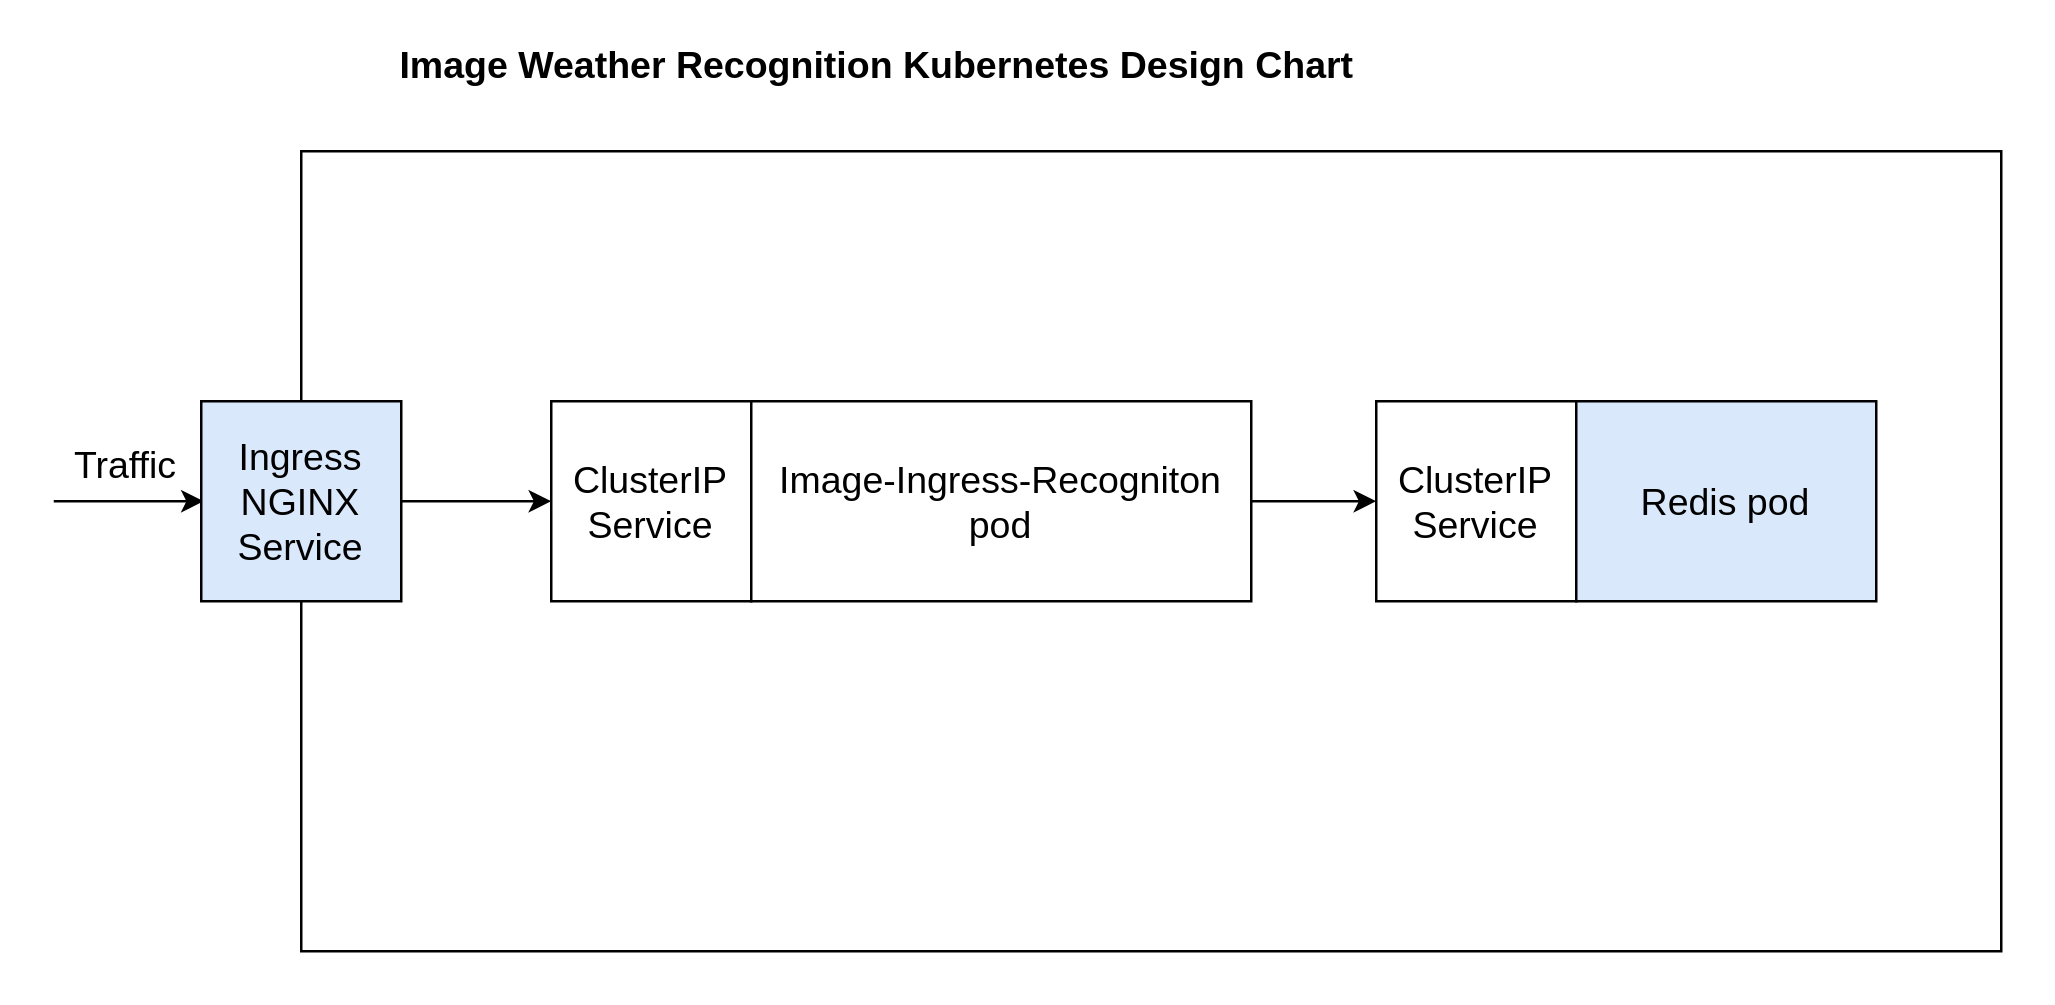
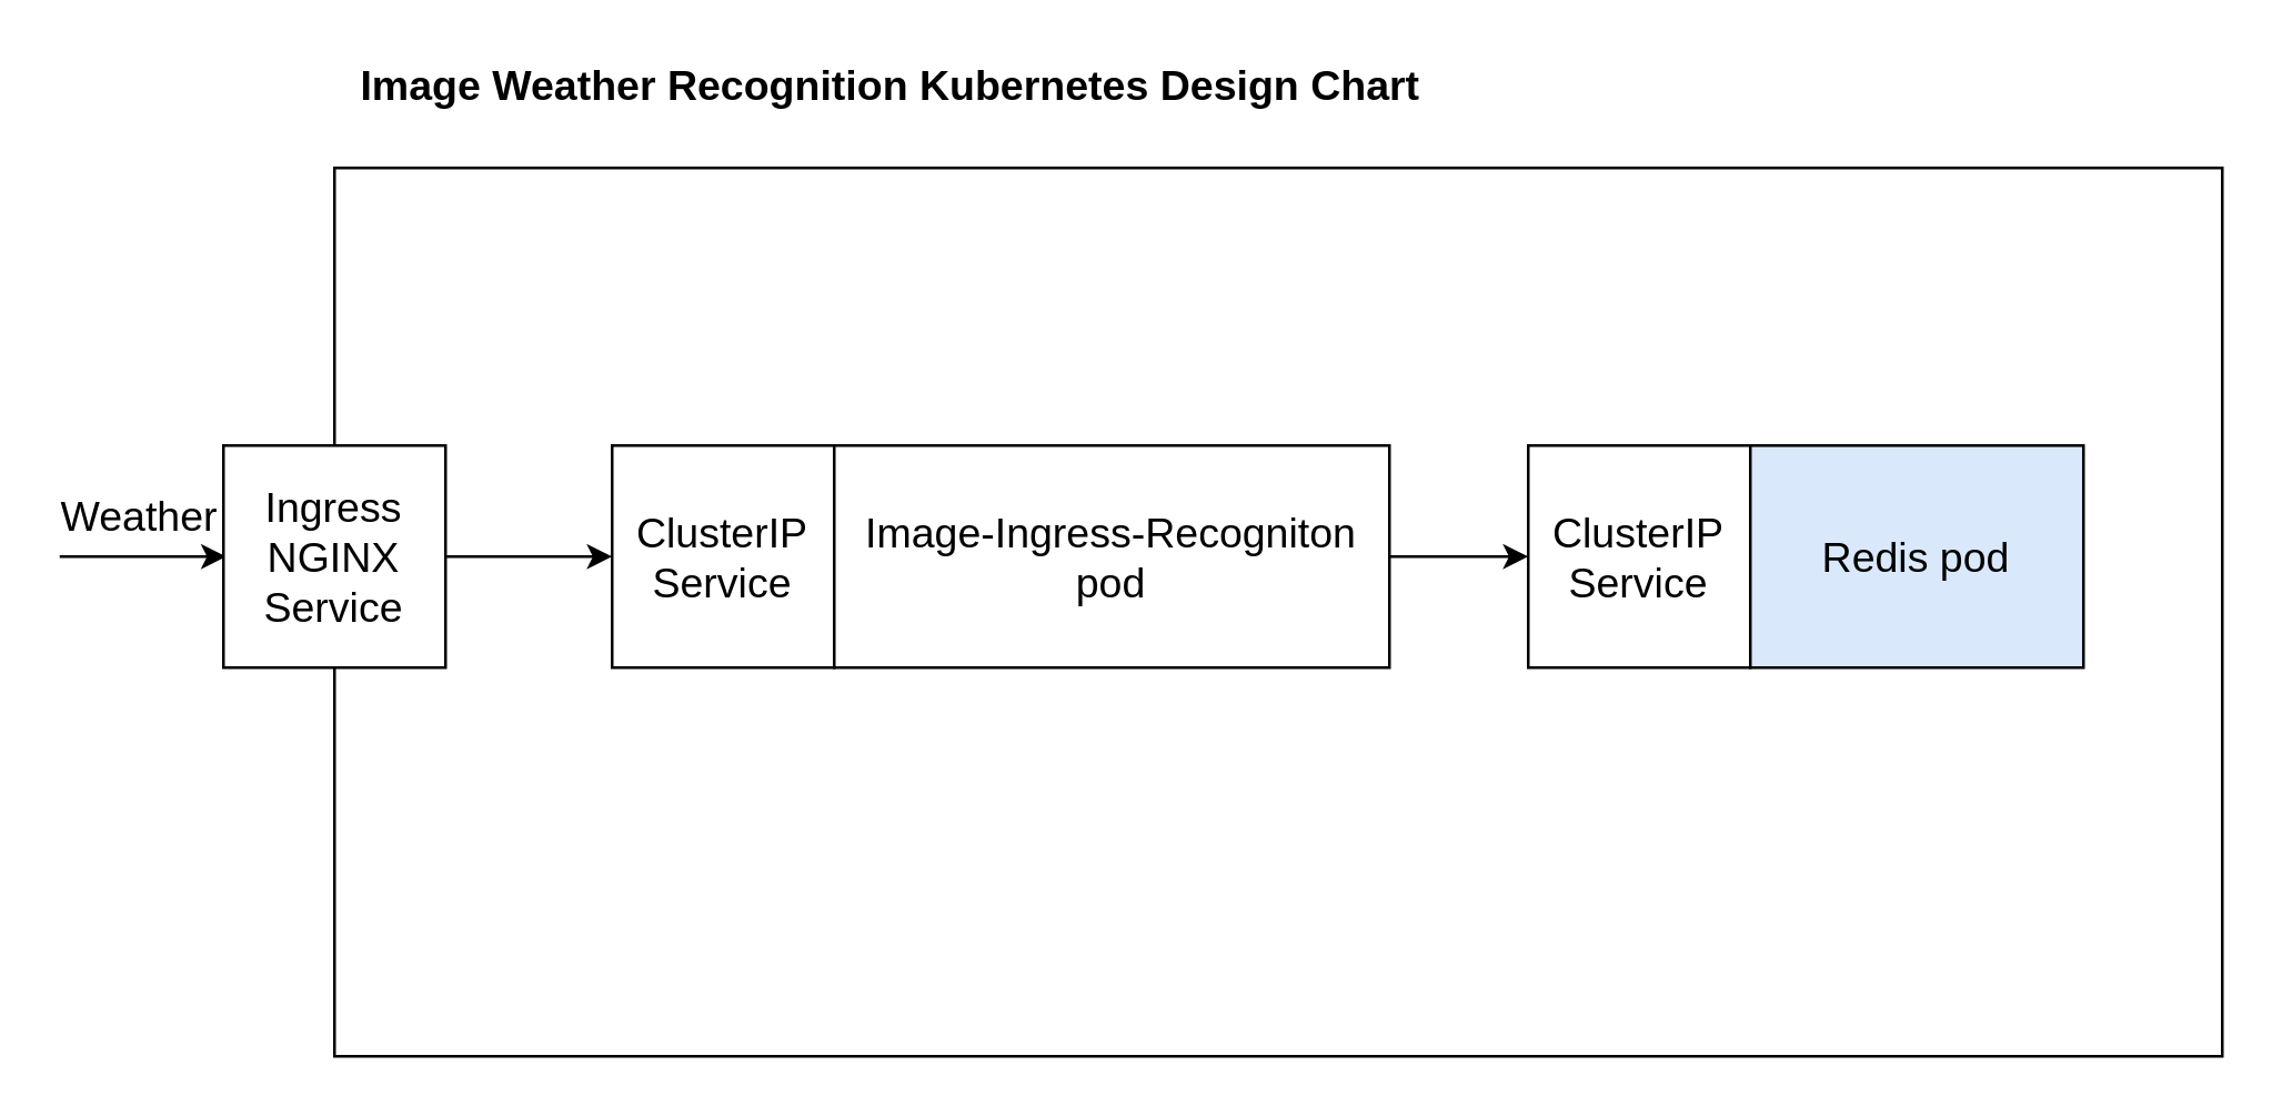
- <mxCell id="3" value="&lt;b&gt;&lt;font style=&quot;font-size: 15px&quot;&gt;Image Weather Recognition Kubernetes Design Chart&lt;/font&gt;&lt;/b&gt;" style="text;html=1;align=center;verticalAlign=middle;resizable=0;points=[];autosize=1;strokeColor=none;fillColor=none;" parent="1" vertex="1"><mxGeometry x="150" y="15" width="400" height="20" as="geometry" /></mxCell>
+ <mxCell id="3" value="&lt;b&gt;&lt;font style=&quot;font-size: 15px&quot;&gt;Image Weather Recognition Kubernetes Design Chart&lt;/font&gt;&lt;/b&gt;" style="text;html=1;align=center;verticalAlign=middle;resizable=0;points=[];autosize=1;strokeColor=none;fillColor=none;" parent="1" vertex="1"><mxGeometry x="120" y="20" width="400" height="20" as="geometry" /></mxCell>
- <mxCell id="7" value="Traffic" style="text;html=1;strokeColor=none;fillColor=none;align=center;verticalAlign=middle;whiteSpace=wrap;rounded=0;fontSize=15;" parent="1" vertex="1"><mxGeometry x="20" y="170" width="60" height="30" as="geometry" /></mxCell>
+ <mxCell id="7" value="Weather" style="text;html=1;strokeColor=none;fillColor=none;align=center;verticalAlign=middle;whiteSpace=wrap;rounded=0;fontSize=15;" parent="1" vertex="1"><mxGeometry x="20" y="170" width="60" height="30" as="geometry" /></mxCell>
- <mxCell id="6" value="Ingress NGINX Service" style="whiteSpace=wrap;html=1;aspect=fixed;fontSize=15;fillColor=#dae8fc;" parent="1" vertex="1"><mxGeometry x="80" y="160" width="80" height="80" as="geometry" /></mxCell>
+ <mxCell id="6" value="Ingress NGINX Service" style="whiteSpace=wrap;html=1;aspect=fixed;fontSize=15;" parent="1" vertex="1"><mxGeometry x="80" y="160" width="80" height="80" as="geometry" /></mxCell>
